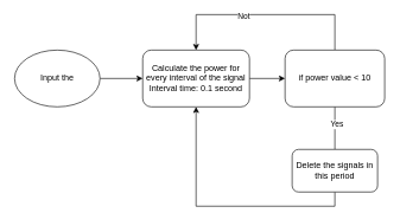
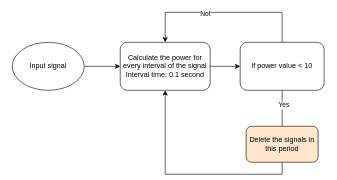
- <mxCell id="3" value="Input the" style="ellipse;whiteSpace=wrap;html=1;" parent="1" vertex="1"><mxGeometry x="20" y="70" width="120" height="80" as="geometry" /></mxCell>
+ <mxCell id="3" value="Input signal" style="ellipse;whiteSpace=wrap;html=1;" parent="1" vertex="1"><mxGeometry x="20" y="70" width="120" height="80" as="geometry" /></mxCell>
- <mxCell id="12" value="Delete the signals in this period" style="rounded=1;whiteSpace=wrap;html=1;" parent="1" vertex="1"><mxGeometry x="410" y="210" width="120" height="60" as="geometry" /></mxCell>
+ <mxCell id="12" value="Delete the signals in this period" style="rounded=1;whiteSpace=wrap;html=1;fillColor=#ffe6cc;" parent="1" vertex="1"><mxGeometry x="410" y="210" width="120" height="60" as="geometry" /></mxCell>
